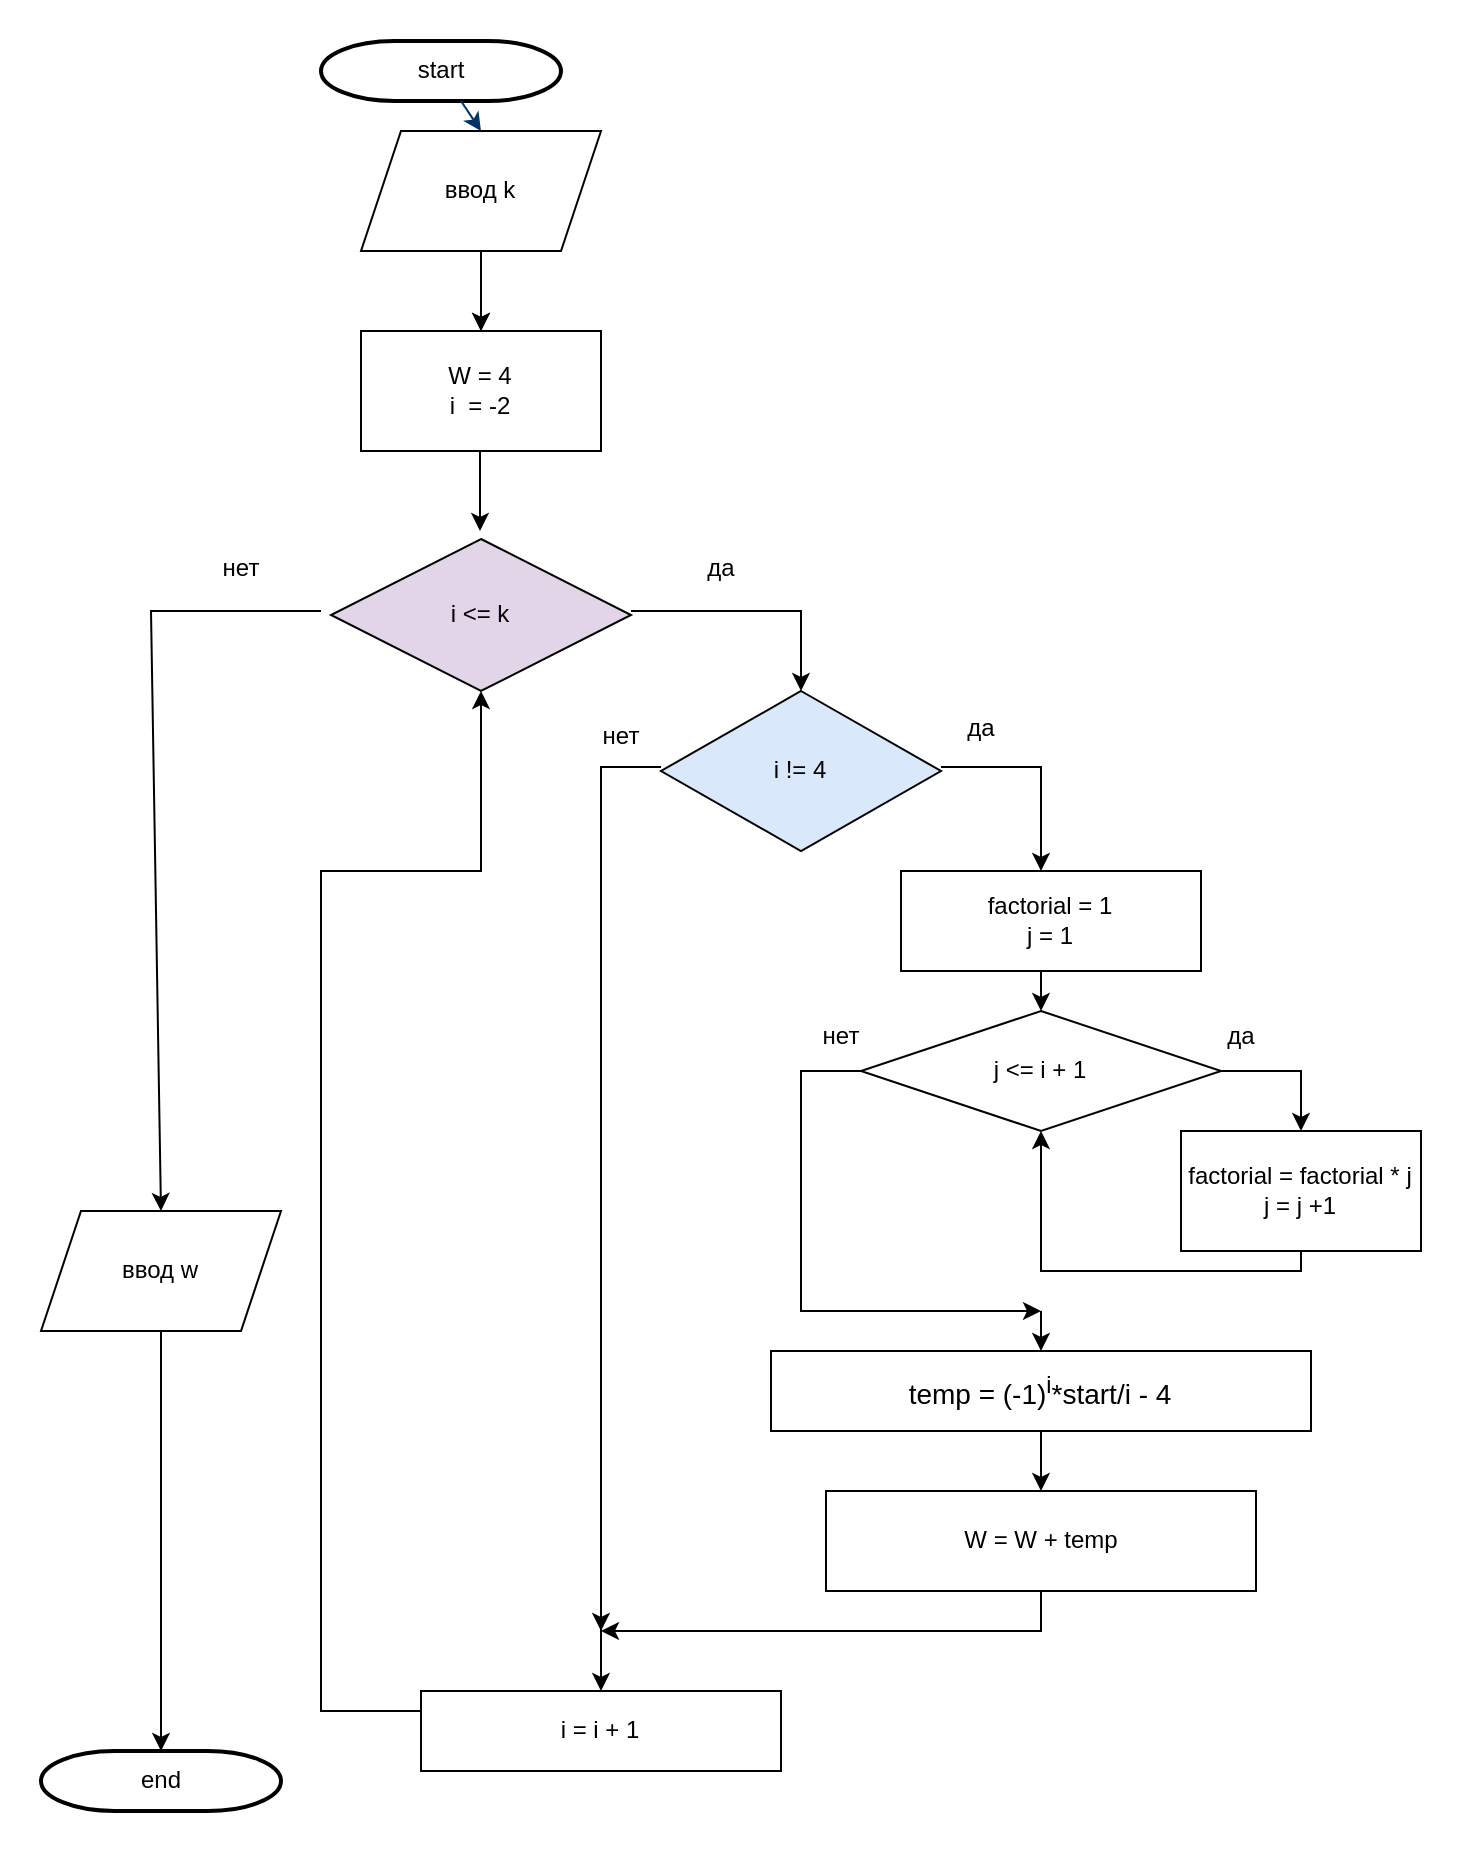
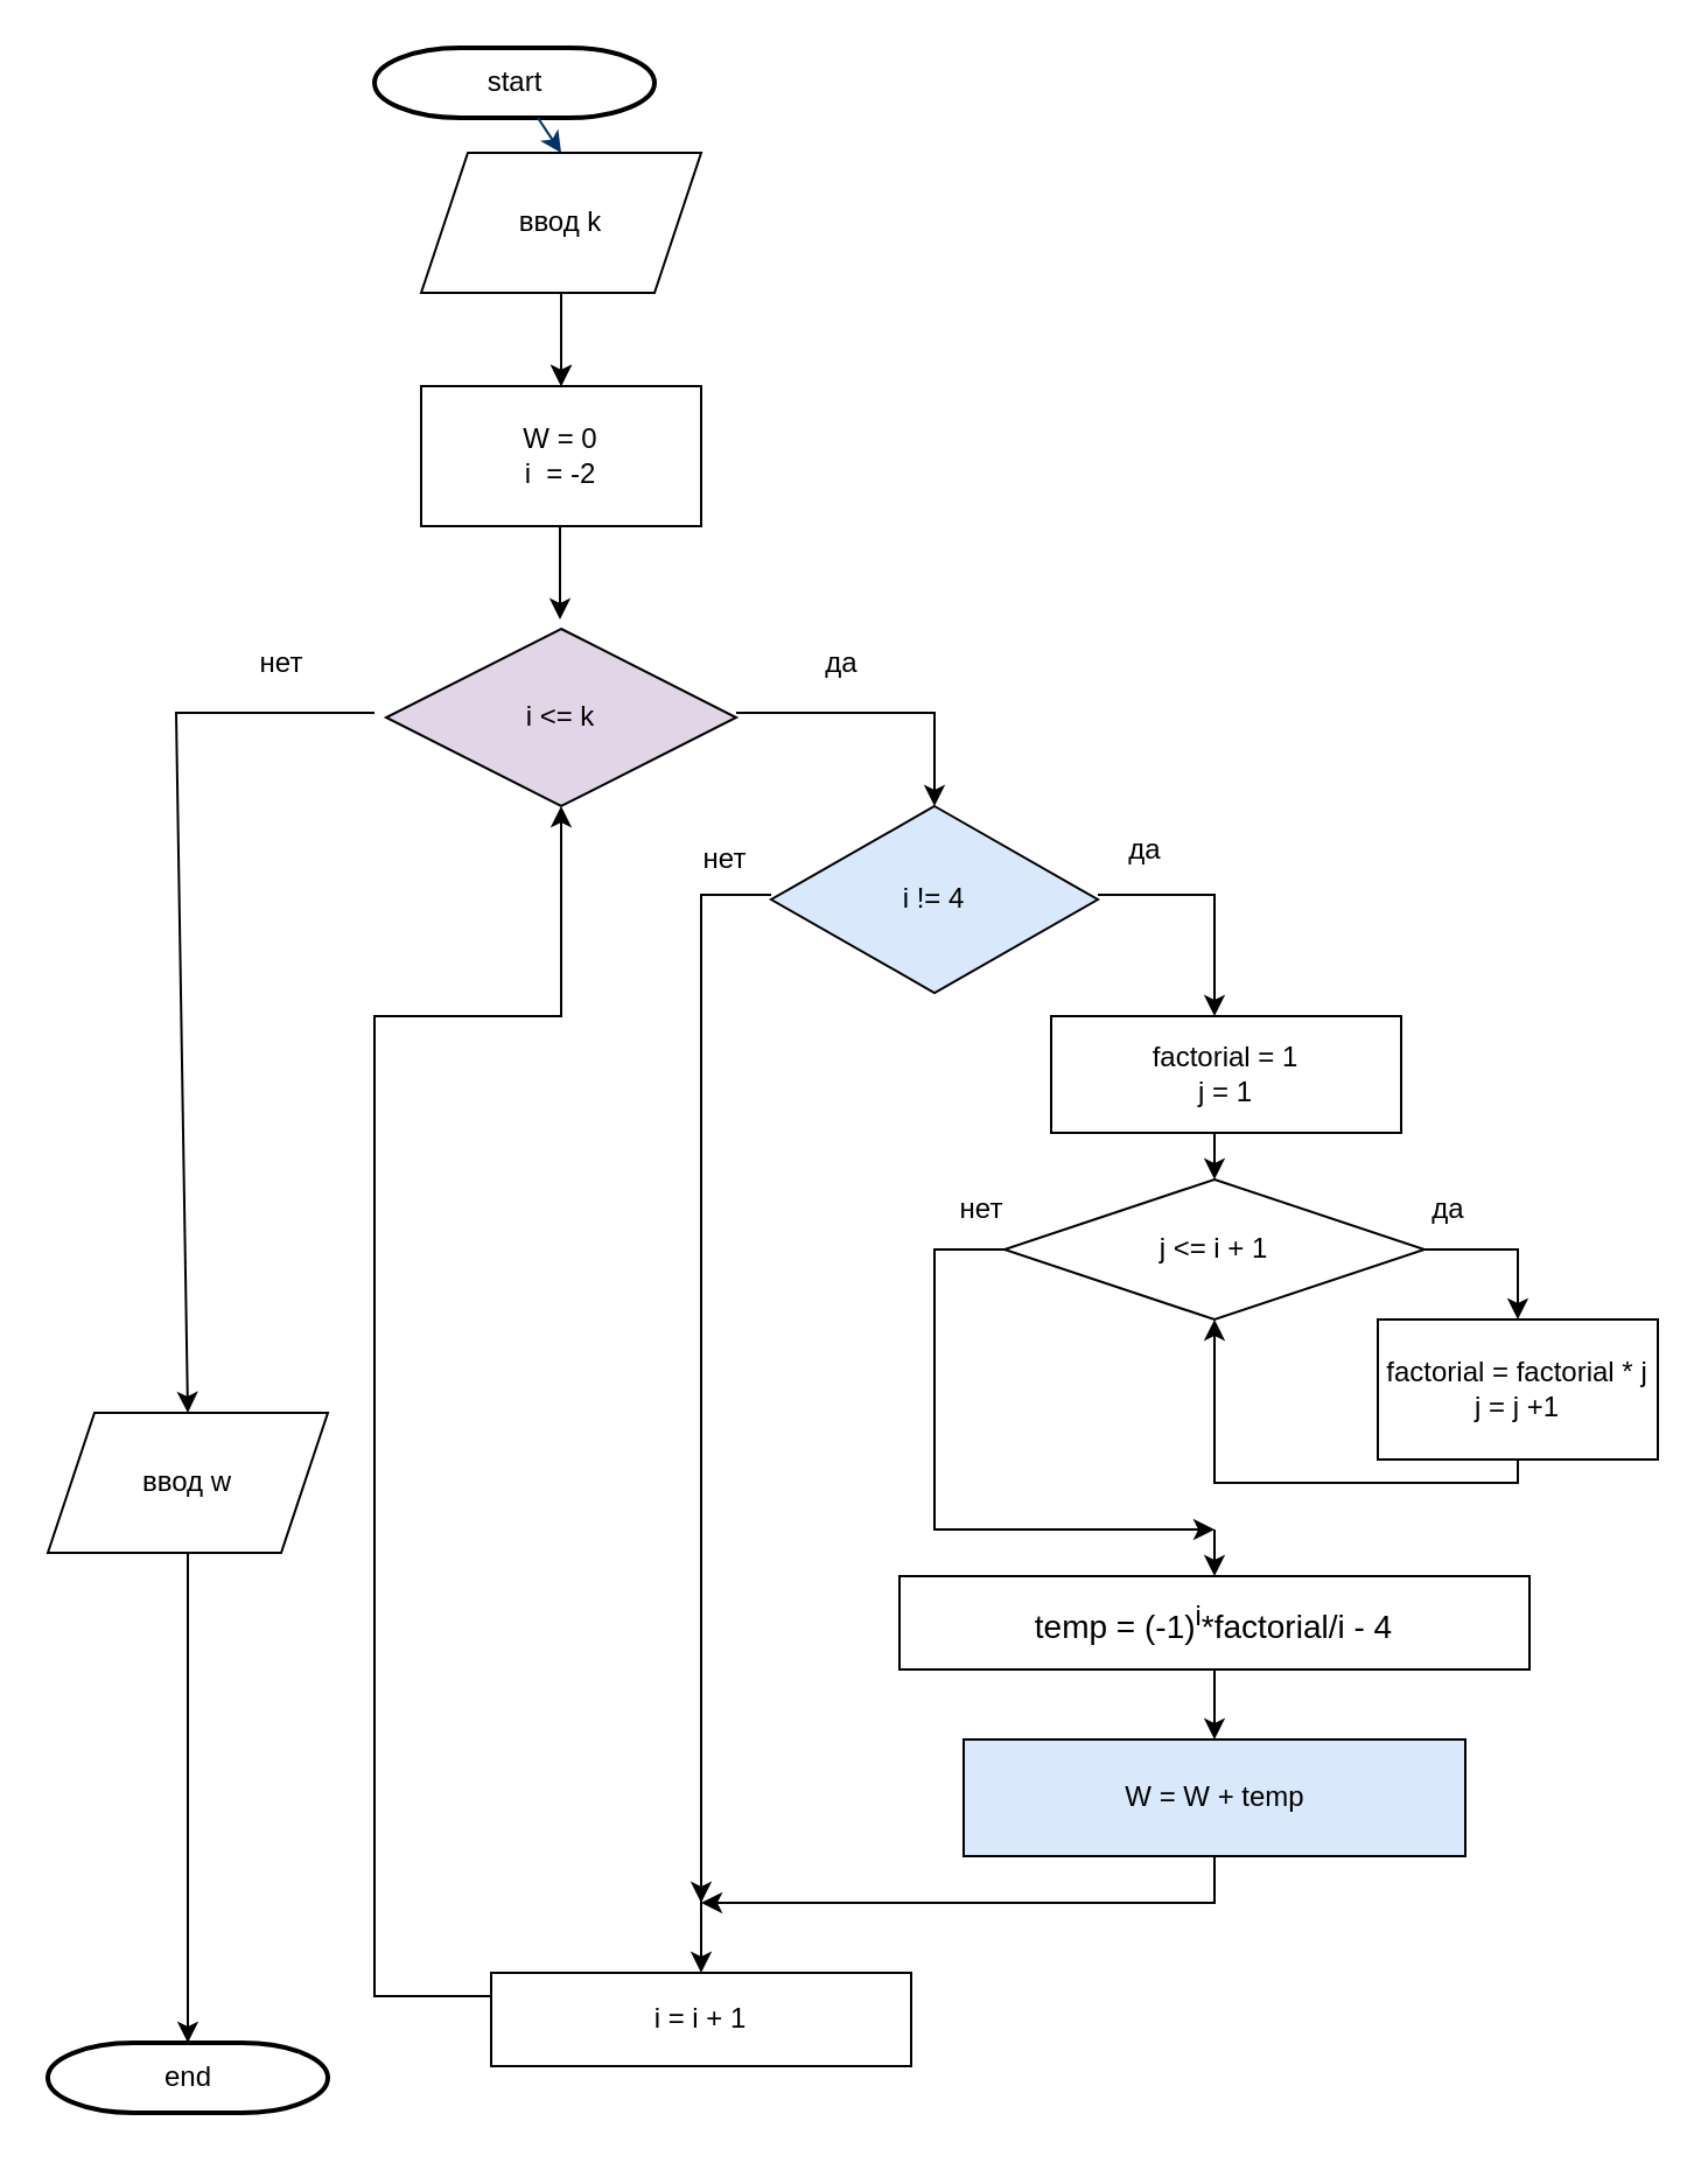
- <mxCell id="8" value="W = 4&lt;div&gt;i&amp;nbsp; = -2&lt;/div&gt;" style="rounded=0;whiteSpace=wrap;html=1;" parent="1" vertex="1"><mxGeometry x="180" y="165" width="120" height="60" as="geometry" /></mxCell>
+ <mxCell id="8" value="W = 0&lt;div&gt;i&amp;nbsp; = -2&lt;/div&gt;" style="rounded=0;whiteSpace=wrap;html=1;" parent="1" vertex="1"><mxGeometry x="180" y="165" width="120" height="60" as="geometry" /></mxCell>
- <mxCell id="31" value="&lt;font style=&quot;font-size: 14px;&quot;&gt;temp = (-1)&lt;sup&gt;i&lt;/sup&gt;*start/i - 4&lt;/font&gt;" style="rounded=0;whiteSpace=wrap;html=1;" parent="1" vertex="1"><mxGeometry x="385" y="675" width="270" height="40" as="geometry" /></mxCell>
+ <mxCell id="31" value="&lt;font style=&quot;font-size: 14px;&quot;&gt;temp = (-1)&lt;sup&gt;i&lt;/sup&gt;*factorial/i - 4&lt;/font&gt;" style="rounded=0;whiteSpace=wrap;html=1;" parent="1" vertex="1"><mxGeometry x="385" y="675" width="270" height="40" as="geometry" /></mxCell>
- <mxCell id="33" value="W = W + temp" style="rounded=0;whiteSpace=wrap;html=1;" parent="1" vertex="1"><mxGeometry x="412.5" y="745" width="215" height="50" as="geometry" /></mxCell>
+ <mxCell id="33" value="W = W + temp" style="rounded=0;whiteSpace=wrap;html=1;fillColor=#dae8fc;" parent="1" vertex="1"><mxGeometry x="412.5" y="745" width="215" height="50" as="geometry" /></mxCell>
